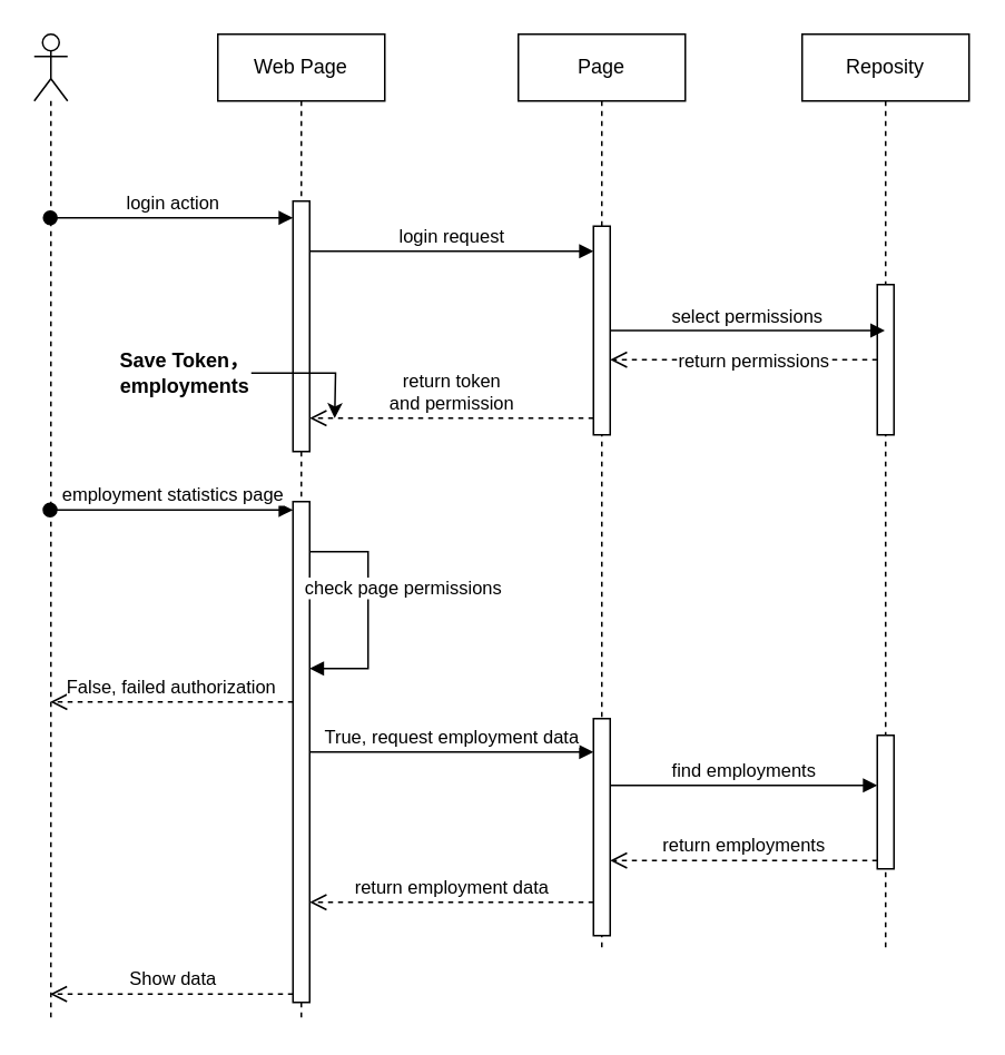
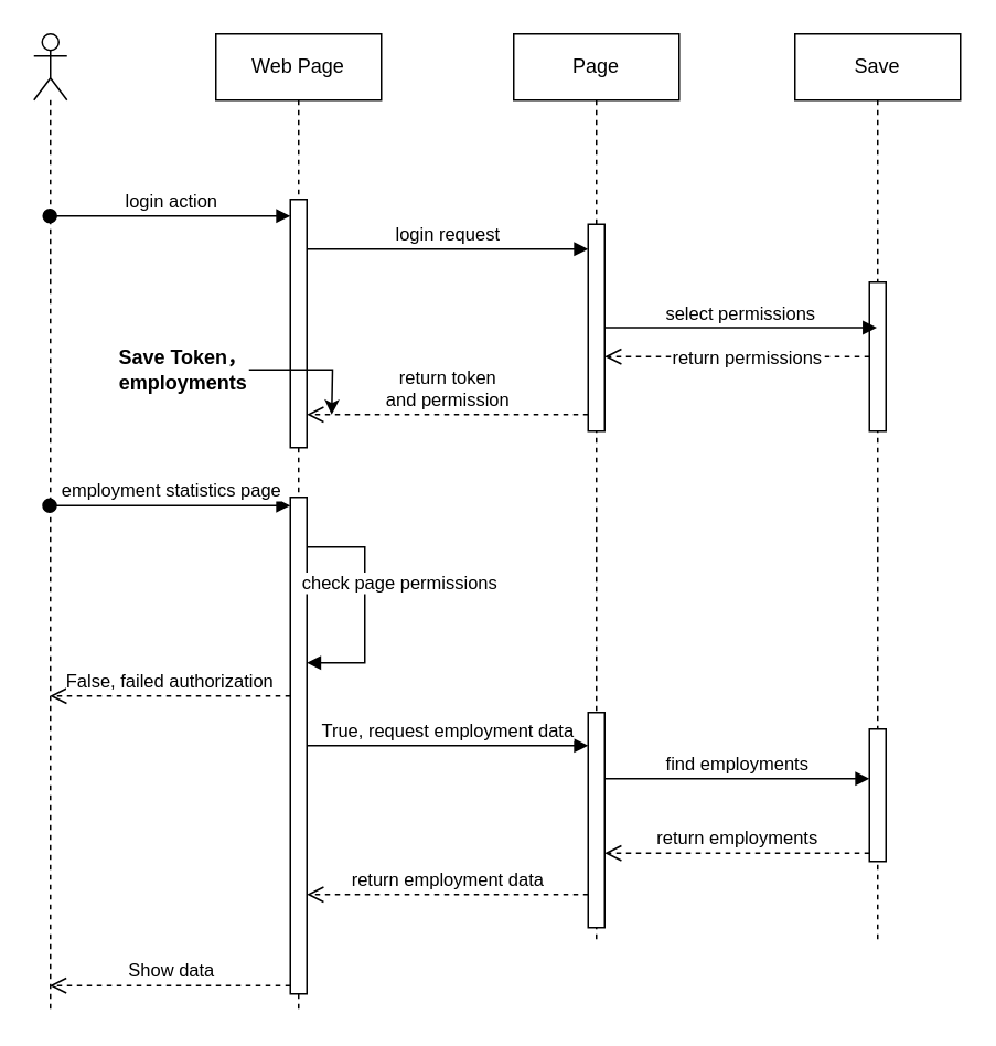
- <mxCell id="14" value="Reposity" style="shape=umlLifeline;perimeter=lifelinePerimeter;whiteSpace=wrap;html=1;container=1;dropTarget=0;collapsible=0;recursiveResize=0;outlineConnect=0;portConstraint=eastwest;newEdgeStyle={&quot;curved&quot;:0,&quot;rounded&quot;:0};" vertex="1" parent="1"><mxGeometry x="480" y="20" width="100" height="550" as="geometry" /></mxCell>
+ <mxCell id="14" value="Save" style="shape=umlLifeline;perimeter=lifelinePerimeter;whiteSpace=wrap;html=1;container=1;dropTarget=0;collapsible=0;recursiveResize=0;outlineConnect=0;portConstraint=eastwest;newEdgeStyle={&quot;curved&quot;:0,&quot;rounded&quot;:0};" vertex="1" parent="1"><mxGeometry x="480" y="20" width="100" height="550" as="geometry" /></mxCell>
